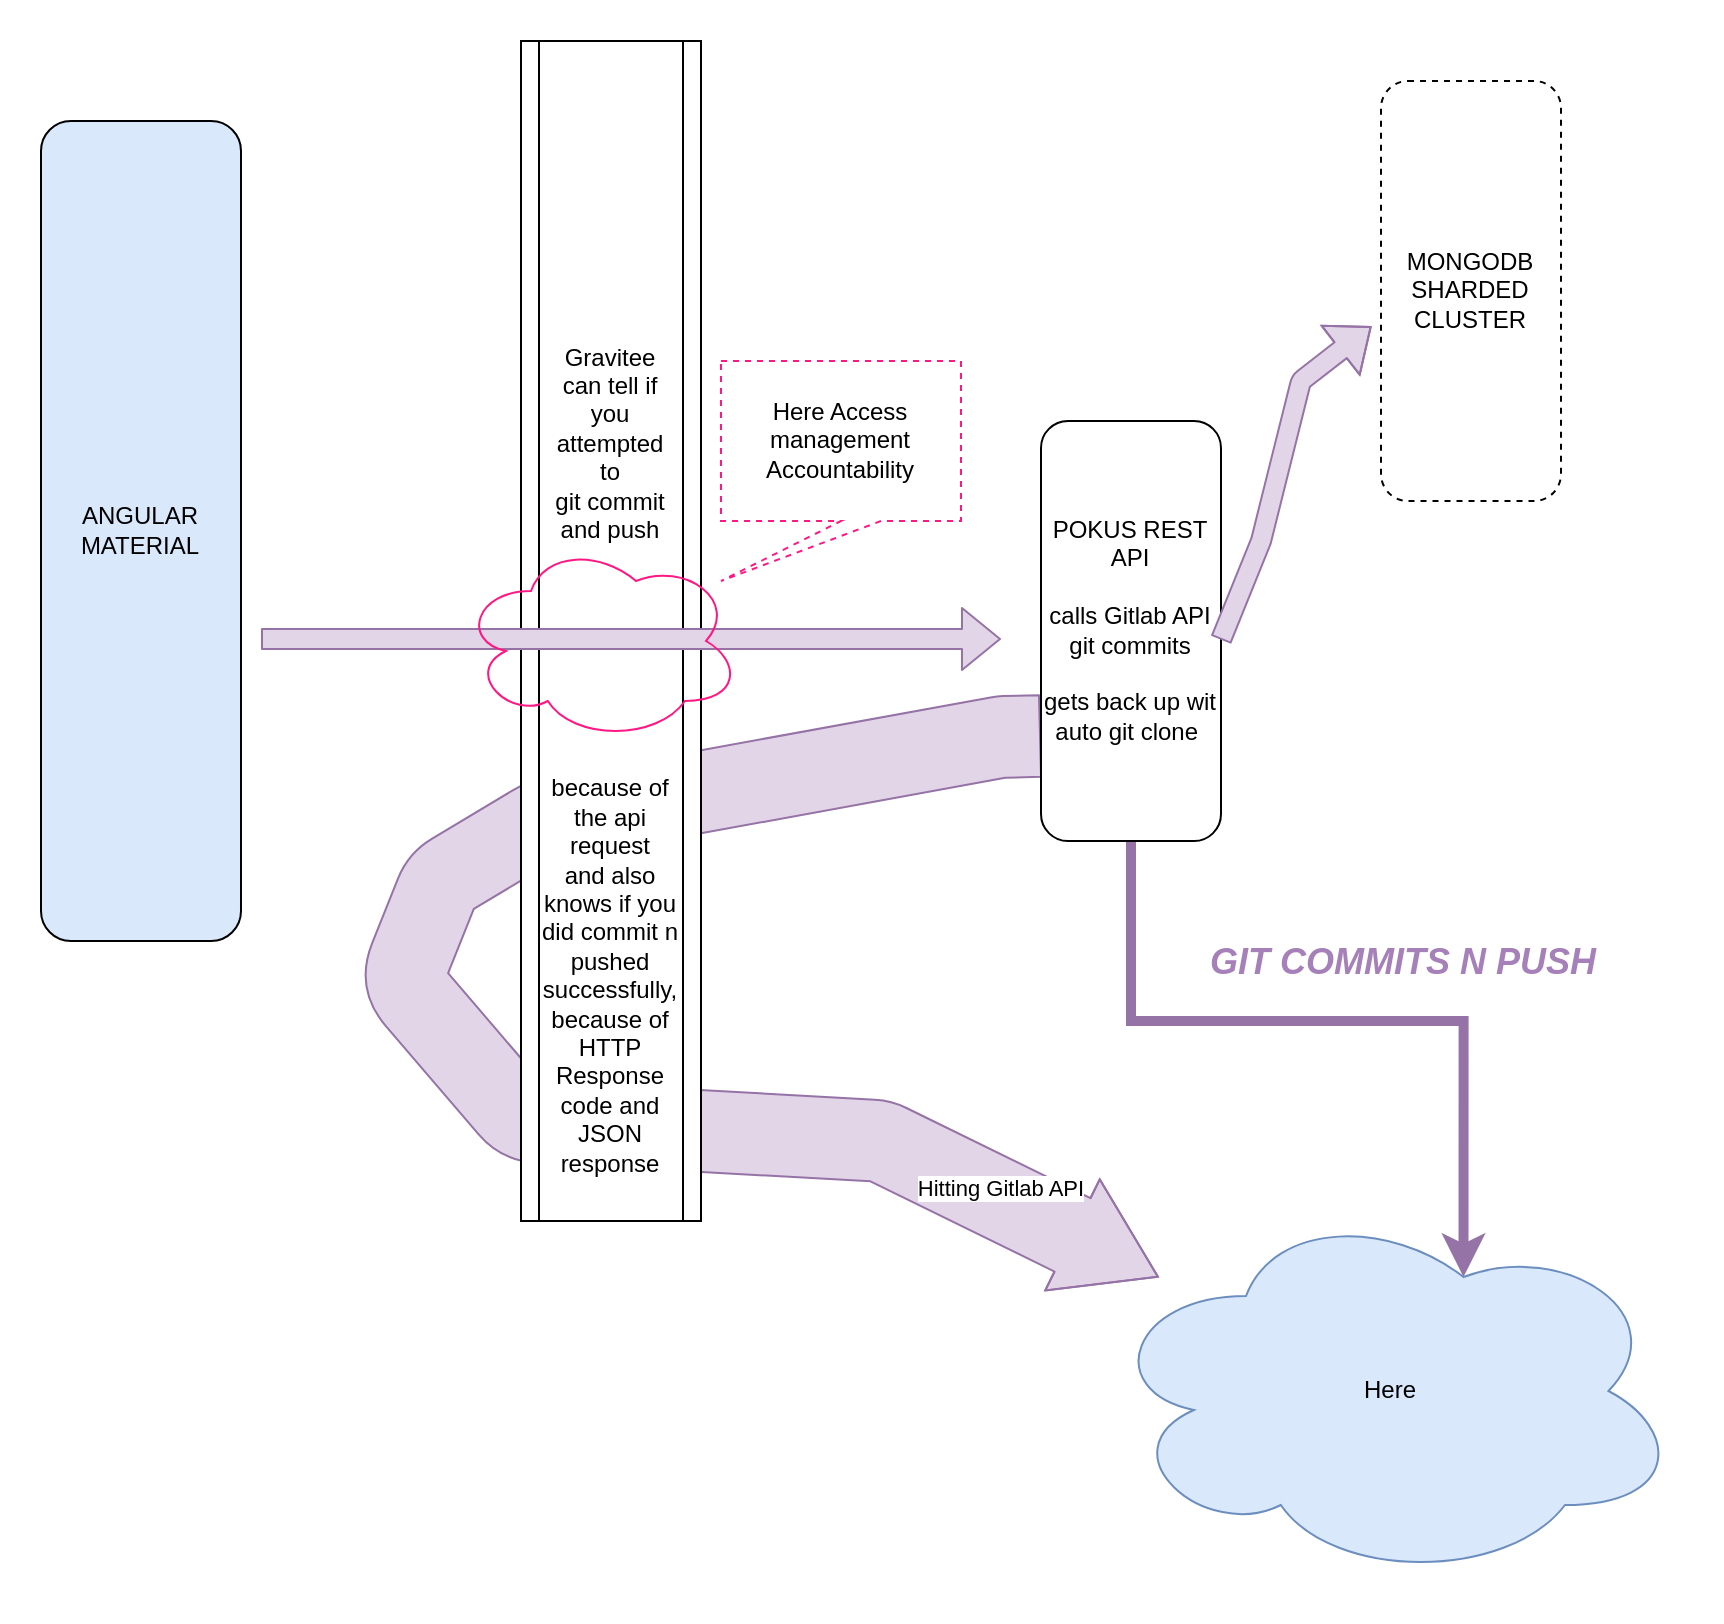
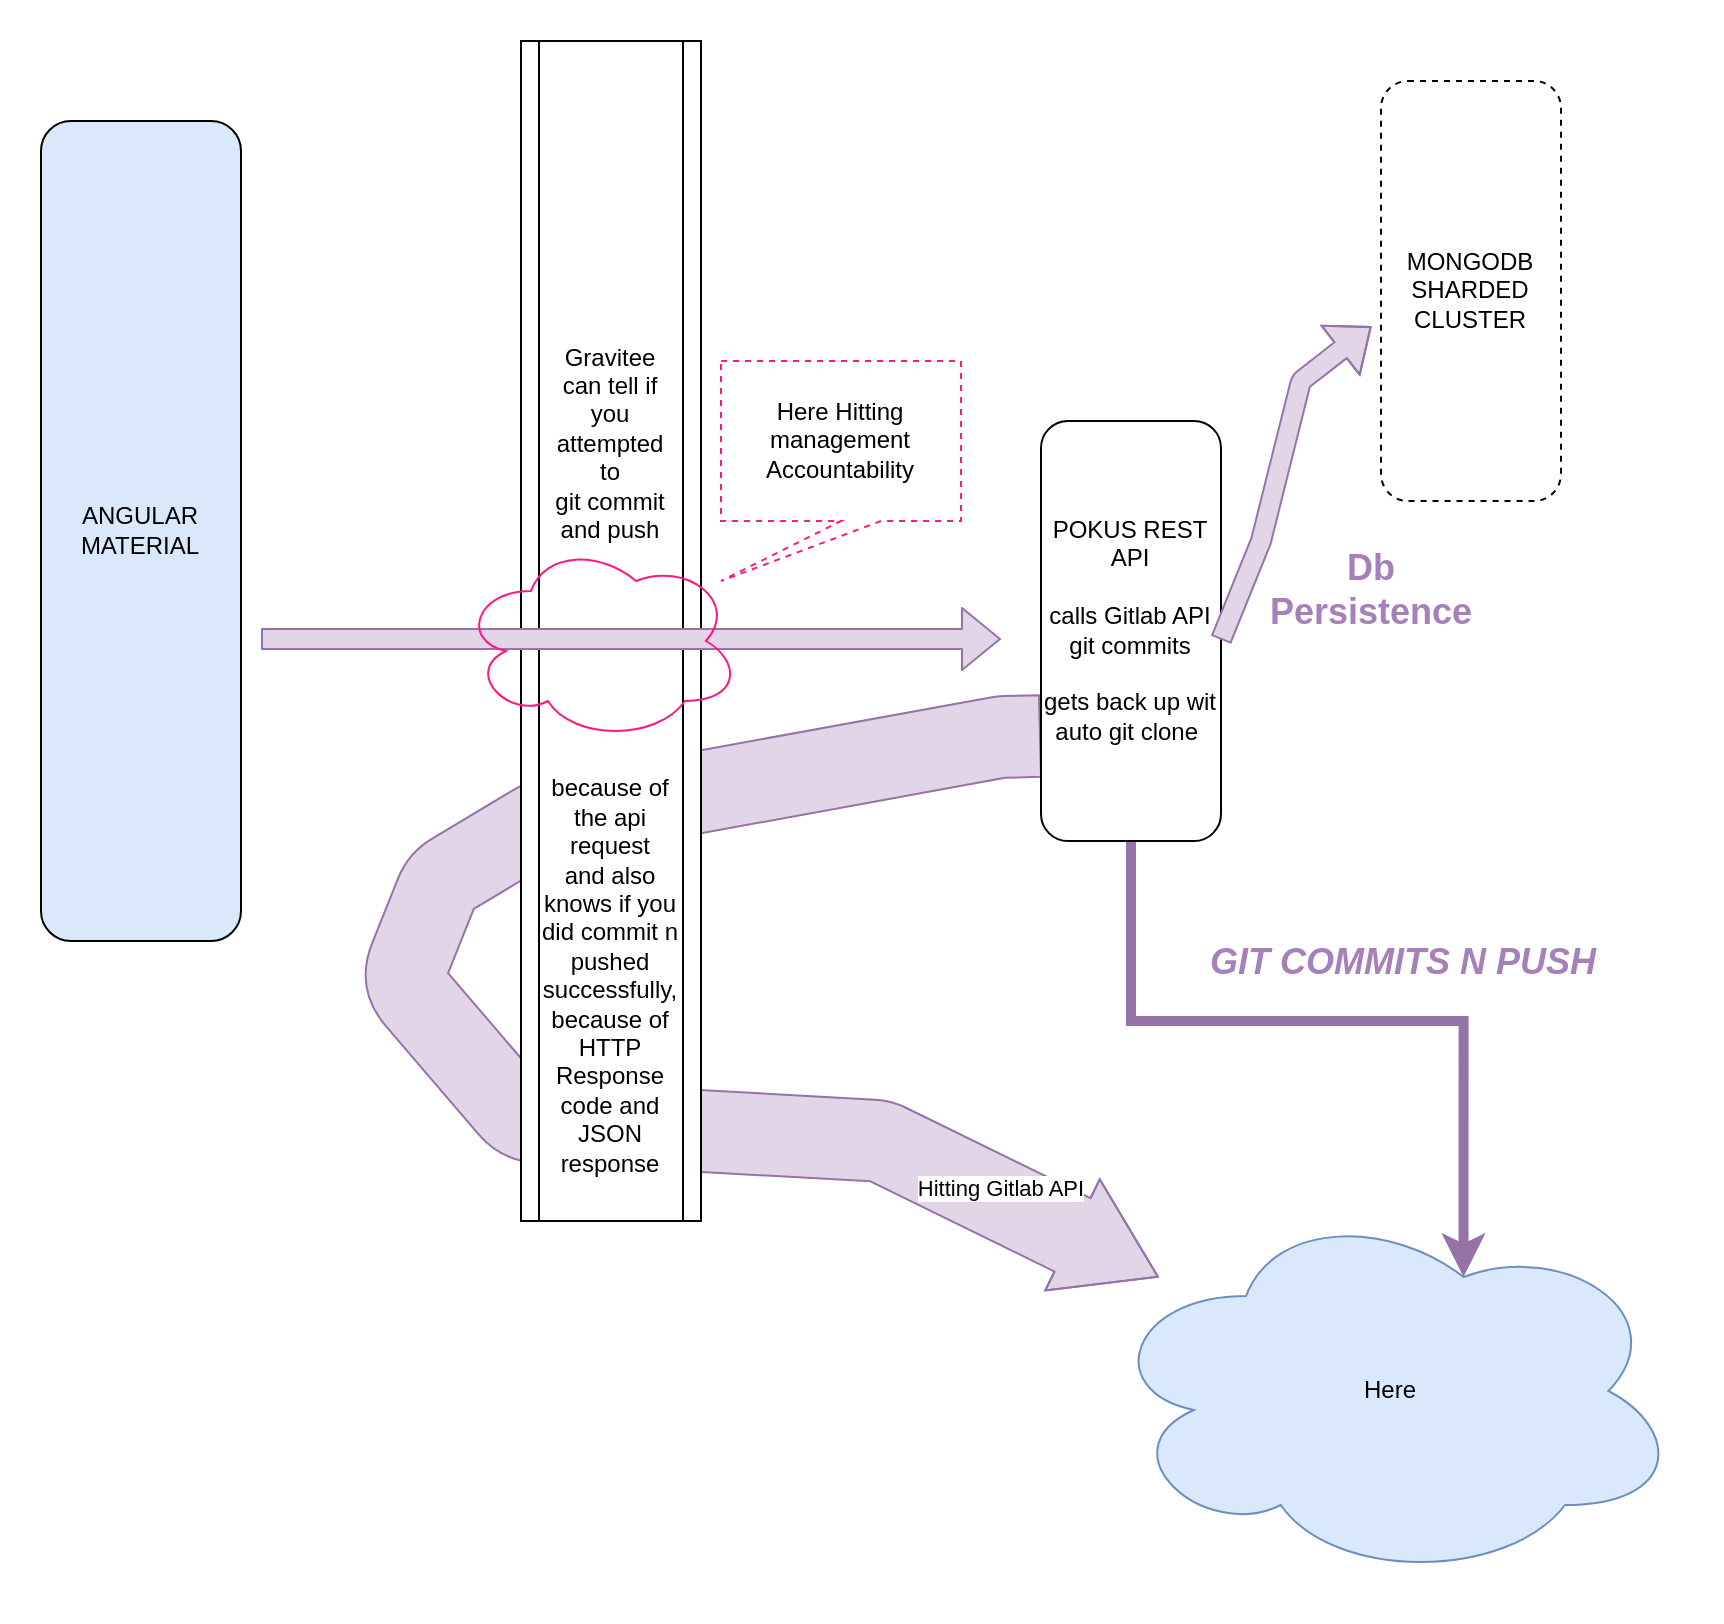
- <mxCell id="11" value="&lt;div&gt;Here Access management &lt;br&gt;&lt;/div&gt;&lt;div&gt;Accountability&lt;br&gt;&lt;/div&gt;" style="shape=callout;whiteSpace=wrap;html=1;perimeter=calloutPerimeter;strokeColor=#FF1783;fillColor=none;position2=0;dashed=1;" vertex="1" parent="1"><mxGeometry x="360" y="180" width="120" height="110" as="geometry" /></mxCell>
+ <mxCell id="11" value="&lt;div&gt;Here Hitting management &lt;br&gt;&lt;/div&gt;&lt;div&gt;Accountability&lt;br&gt;&lt;/div&gt;" style="shape=callout;whiteSpace=wrap;html=1;perimeter=calloutPerimeter;strokeColor=#FF1783;fillColor=none;position2=0;dashed=1;" vertex="1" parent="1"><mxGeometry x="360" y="180" width="120" height="110" as="geometry" /></mxCell>
+ <mxCell id="15" value="&lt;div&gt;Db&lt;/div&gt;&lt;div&gt; Persistence&lt;/div&gt;" style="text;html=1;align=center;verticalAlign=middle;resizable=0;points=[];autosize=1;fontSize=18;fontColor=#A680B8;fontStyle=1" vertex="1" parent="1"><mxGeometry x="625" y="270" width="120" height="50" as="geometry" /></mxCell>
